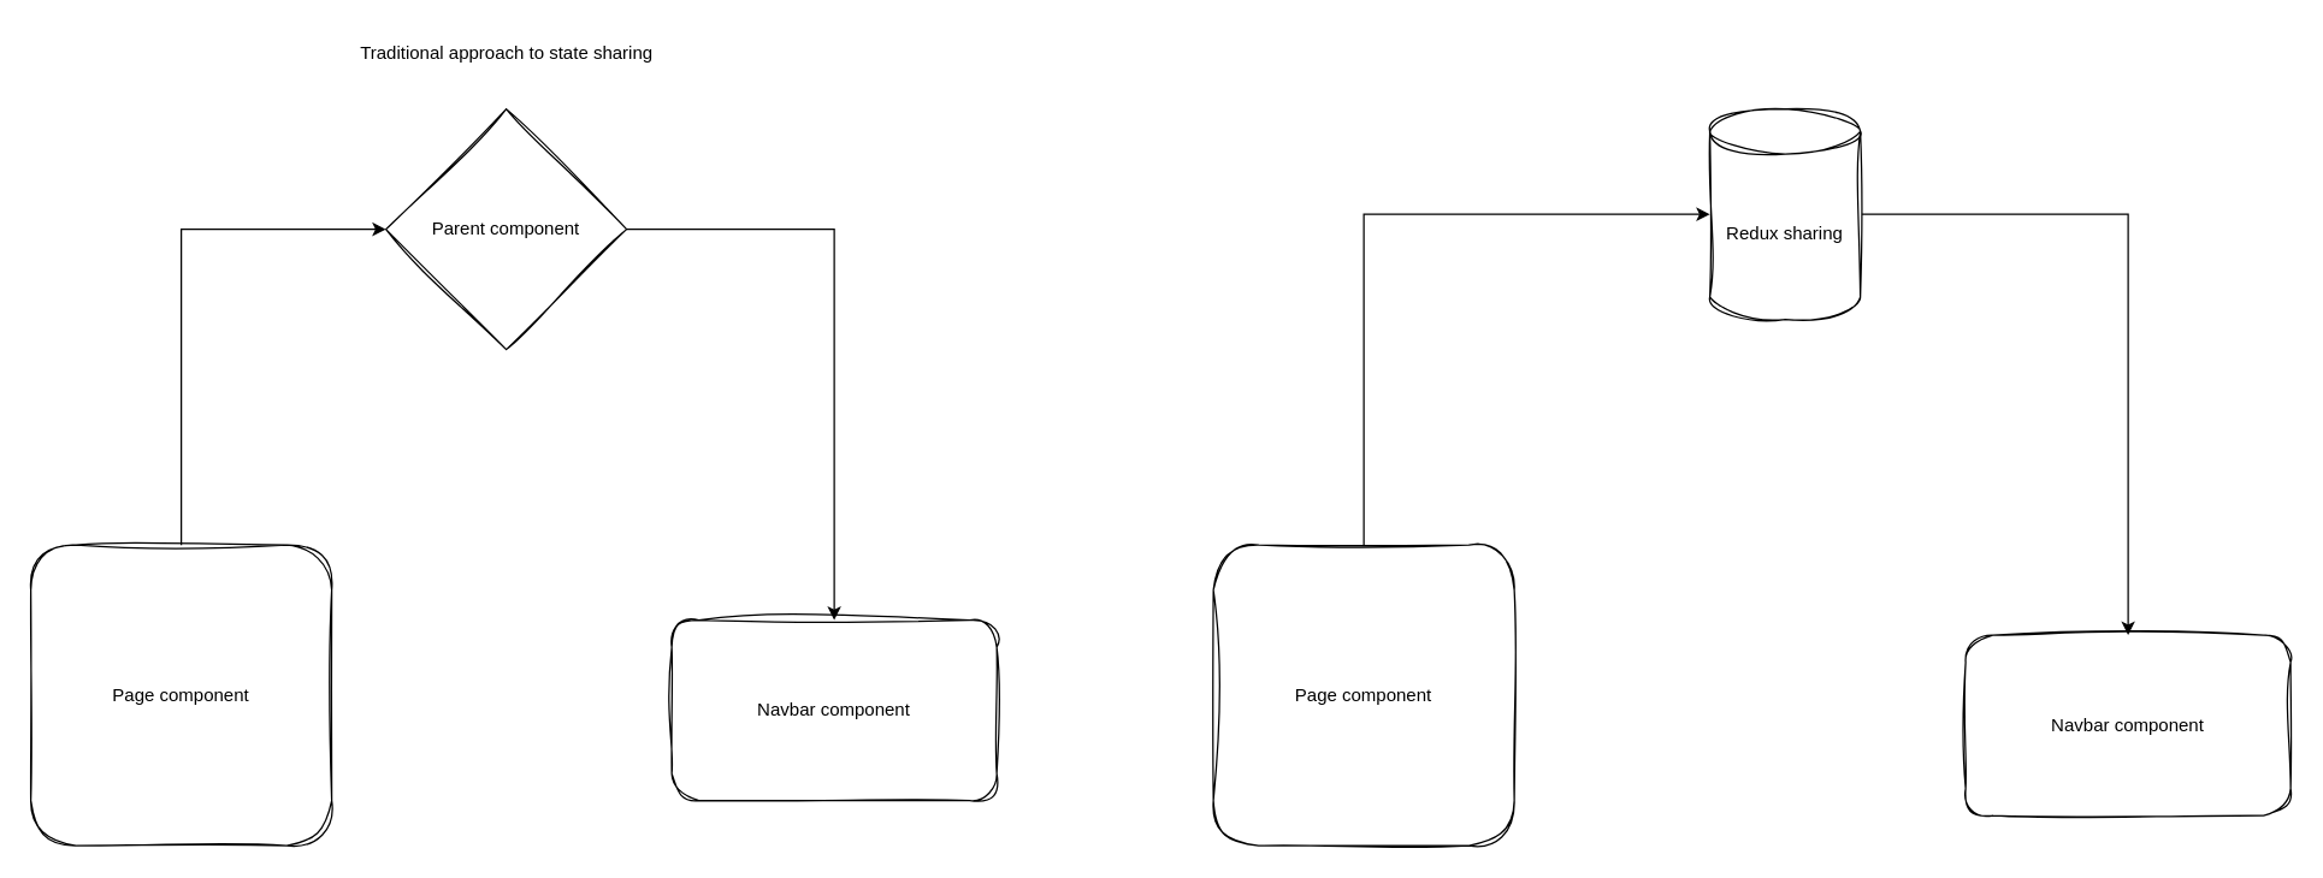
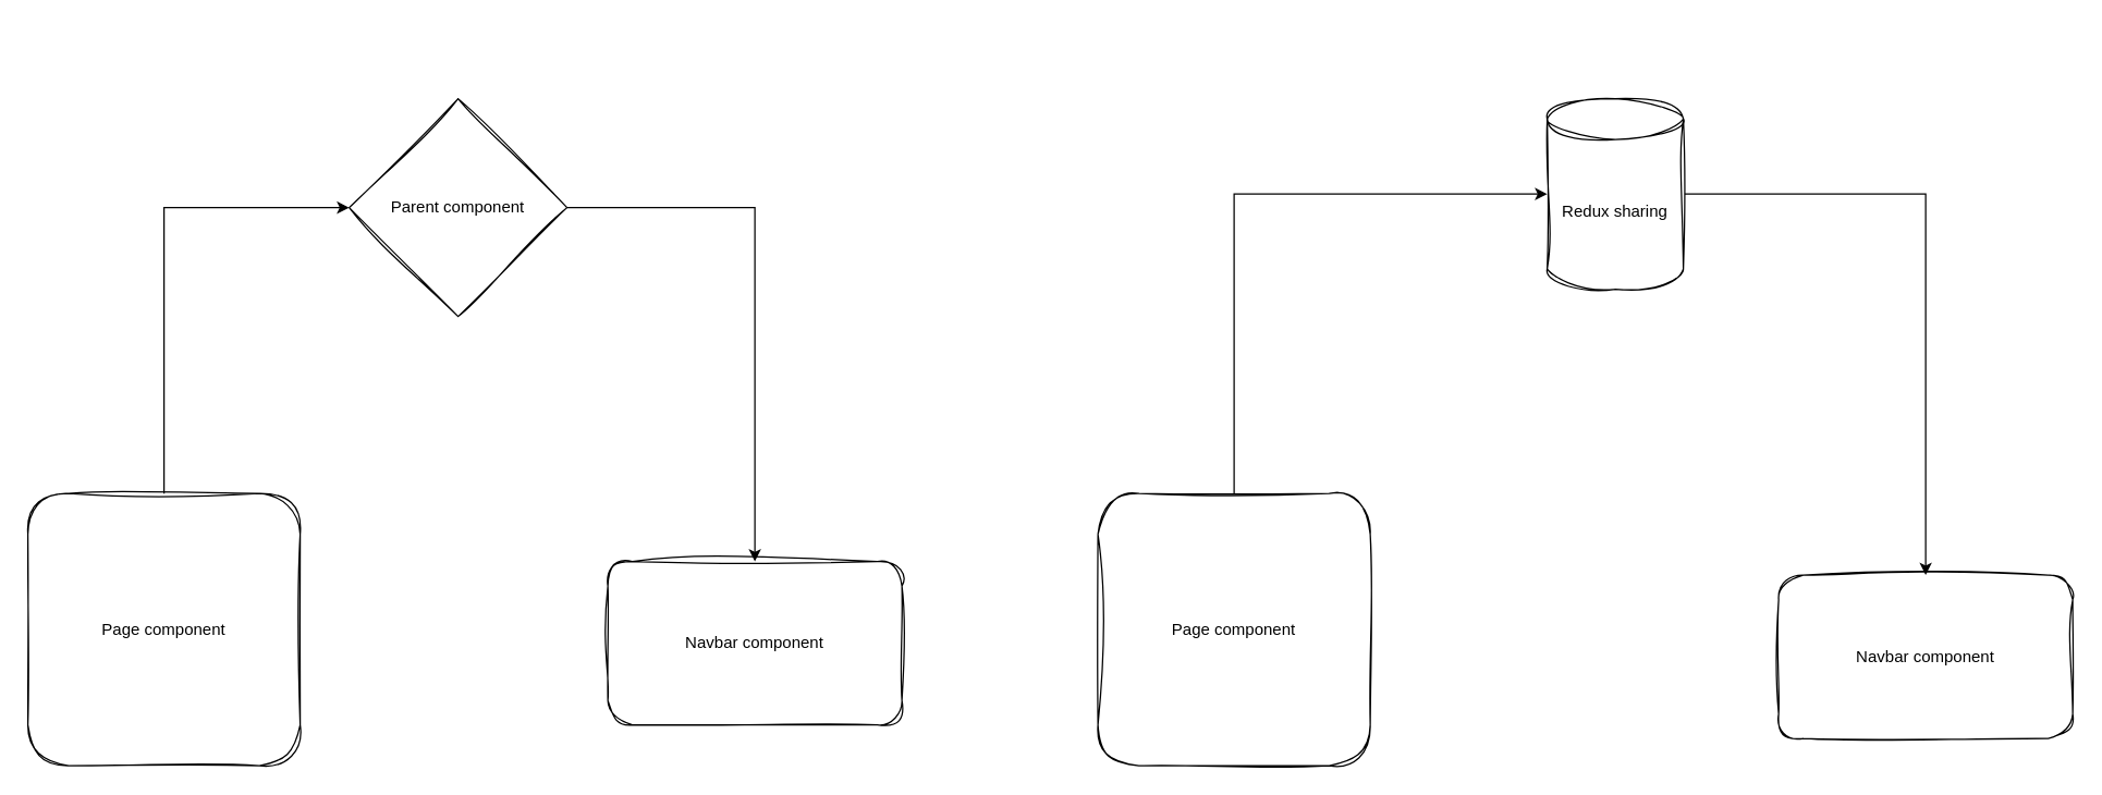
- <mxCell id="9" value="Traditional approach to state sharing" style="text;html=1;align=center;verticalAlign=middle;resizable=0;points=[];autosize=1;strokeColor=none;fillColor=none;" vertex="1" parent="1"><mxGeometry x="226" y="20" width="220" height="30" as="geometry" /></mxCell>
